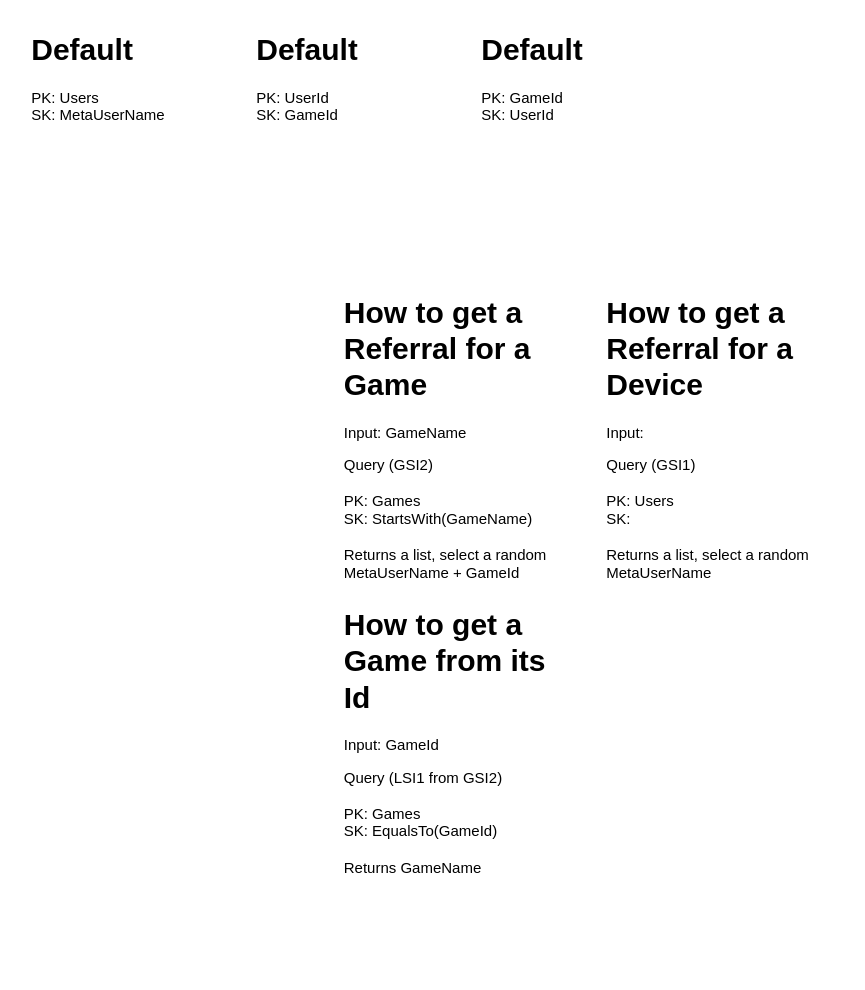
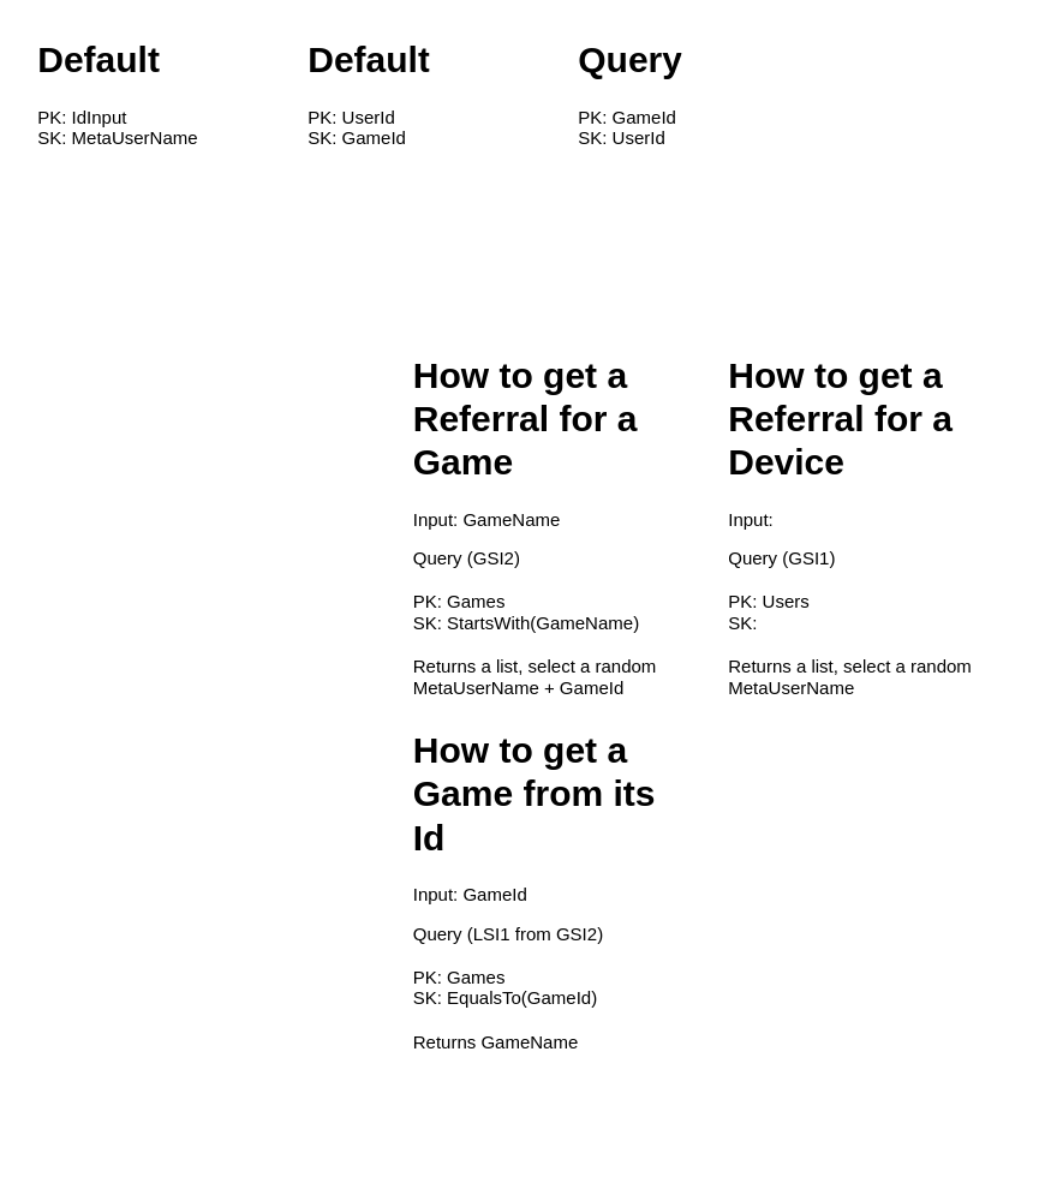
- <mxCell id="2" value="&lt;h1&gt;Default&lt;/h1&gt;&lt;p&gt;PK: Users&lt;br&gt;SK: MetaUserName&lt;/p&gt;" style="text;html=1;spacing=5;spacingTop=-20;whiteSpace=wrap;overflow=hidden;rounded=0;" parent="1" vertex="1"><mxGeometry x="20" y="20" width="190" height="120" as="geometry" /></mxCell>
+ <mxCell id="2" value="&lt;h1&gt;Default&lt;/h1&gt;&lt;p&gt;PK: IdInput&lt;br&gt;SK: MetaUserName&lt;/p&gt;" style="text;html=1;spacing=5;spacingTop=-20;whiteSpace=wrap;overflow=hidden;rounded=0;" parent="1" vertex="1"><mxGeometry x="20" y="20" width="190" height="120" as="geometry" /></mxCell>
- <mxCell id="7" value="&lt;h1&gt;Default&lt;/h1&gt;&lt;p&gt;PK: GameId&lt;br&gt;SK: UserId&lt;/p&gt;" style="text;html=1;spacing=5;spacingTop=-20;whiteSpace=wrap;overflow=hidden;rounded=0;" vertex="1" parent="1"><mxGeometry x="380" y="20" width="190" height="120" as="geometry" /></mxCell>
+ <mxCell id="7" value="&lt;h1&gt;Query&lt;/h1&gt;&lt;p&gt;PK: GameId&lt;br&gt;SK: UserId&lt;/p&gt;" style="text;html=1;spacing=5;spacingTop=-20;whiteSpace=wrap;overflow=hidden;rounded=0;" vertex="1" parent="1"><mxGeometry x="380" y="20" width="190" height="120" as="geometry" /></mxCell>
